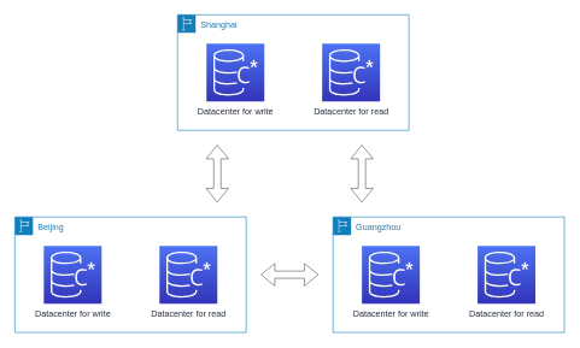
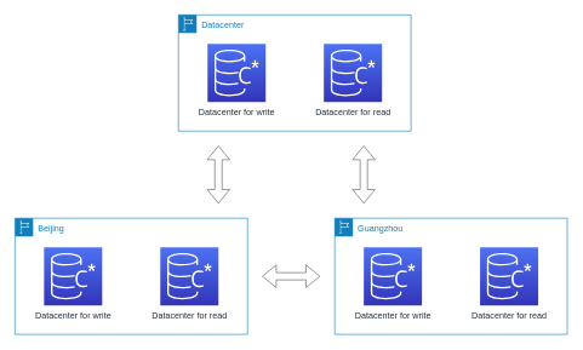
- <mxCell id="2" value="Shanghai" style="points=[[0,0],[0.25,0],[0.5,0],[0.75,0],[1,0],[1,0.25],[1,0.5],[1,0.75],[1,1],[0.75,1],[0.5,1],[0.25,1],[0,1],[0,0.75],[0,0.5],[0,0.25]];outlineConnect=0;gradientColor=none;html=1;whiteSpace=wrap;fontSize=12;fontStyle=0;shape=mxgraph.aws4.group;grIcon=mxgraph.aws4.group_region;strokeColor=#147EBA;fillColor=none;verticalAlign=top;align=left;spacingLeft=30;fontColor=#147EBA;dashed=0;" vertex="1" parent="1"><mxGeometry x="245" y="20" width="320" height="160" as="geometry" /></mxCell>
+ <mxCell id="2" value="Datacenter" style="points=[[0,0],[0.25,0],[0.5,0],[0.75,0],[1,0],[1,0.25],[1,0.5],[1,0.75],[1,1],[0.75,1],[0.5,1],[0.25,1],[0,1],[0,0.75],[0,0.5],[0,0.25]];outlineConnect=0;gradientColor=none;html=1;whiteSpace=wrap;fontSize=12;fontStyle=0;shape=mxgraph.aws4.group;grIcon=mxgraph.aws4.group_region;strokeColor=#147EBA;fillColor=none;verticalAlign=top;align=left;spacingLeft=30;fontColor=#147EBA;dashed=0;" vertex="1" parent="1"><mxGeometry x="245" y="20" width="320" height="160" as="geometry" /></mxCell>
